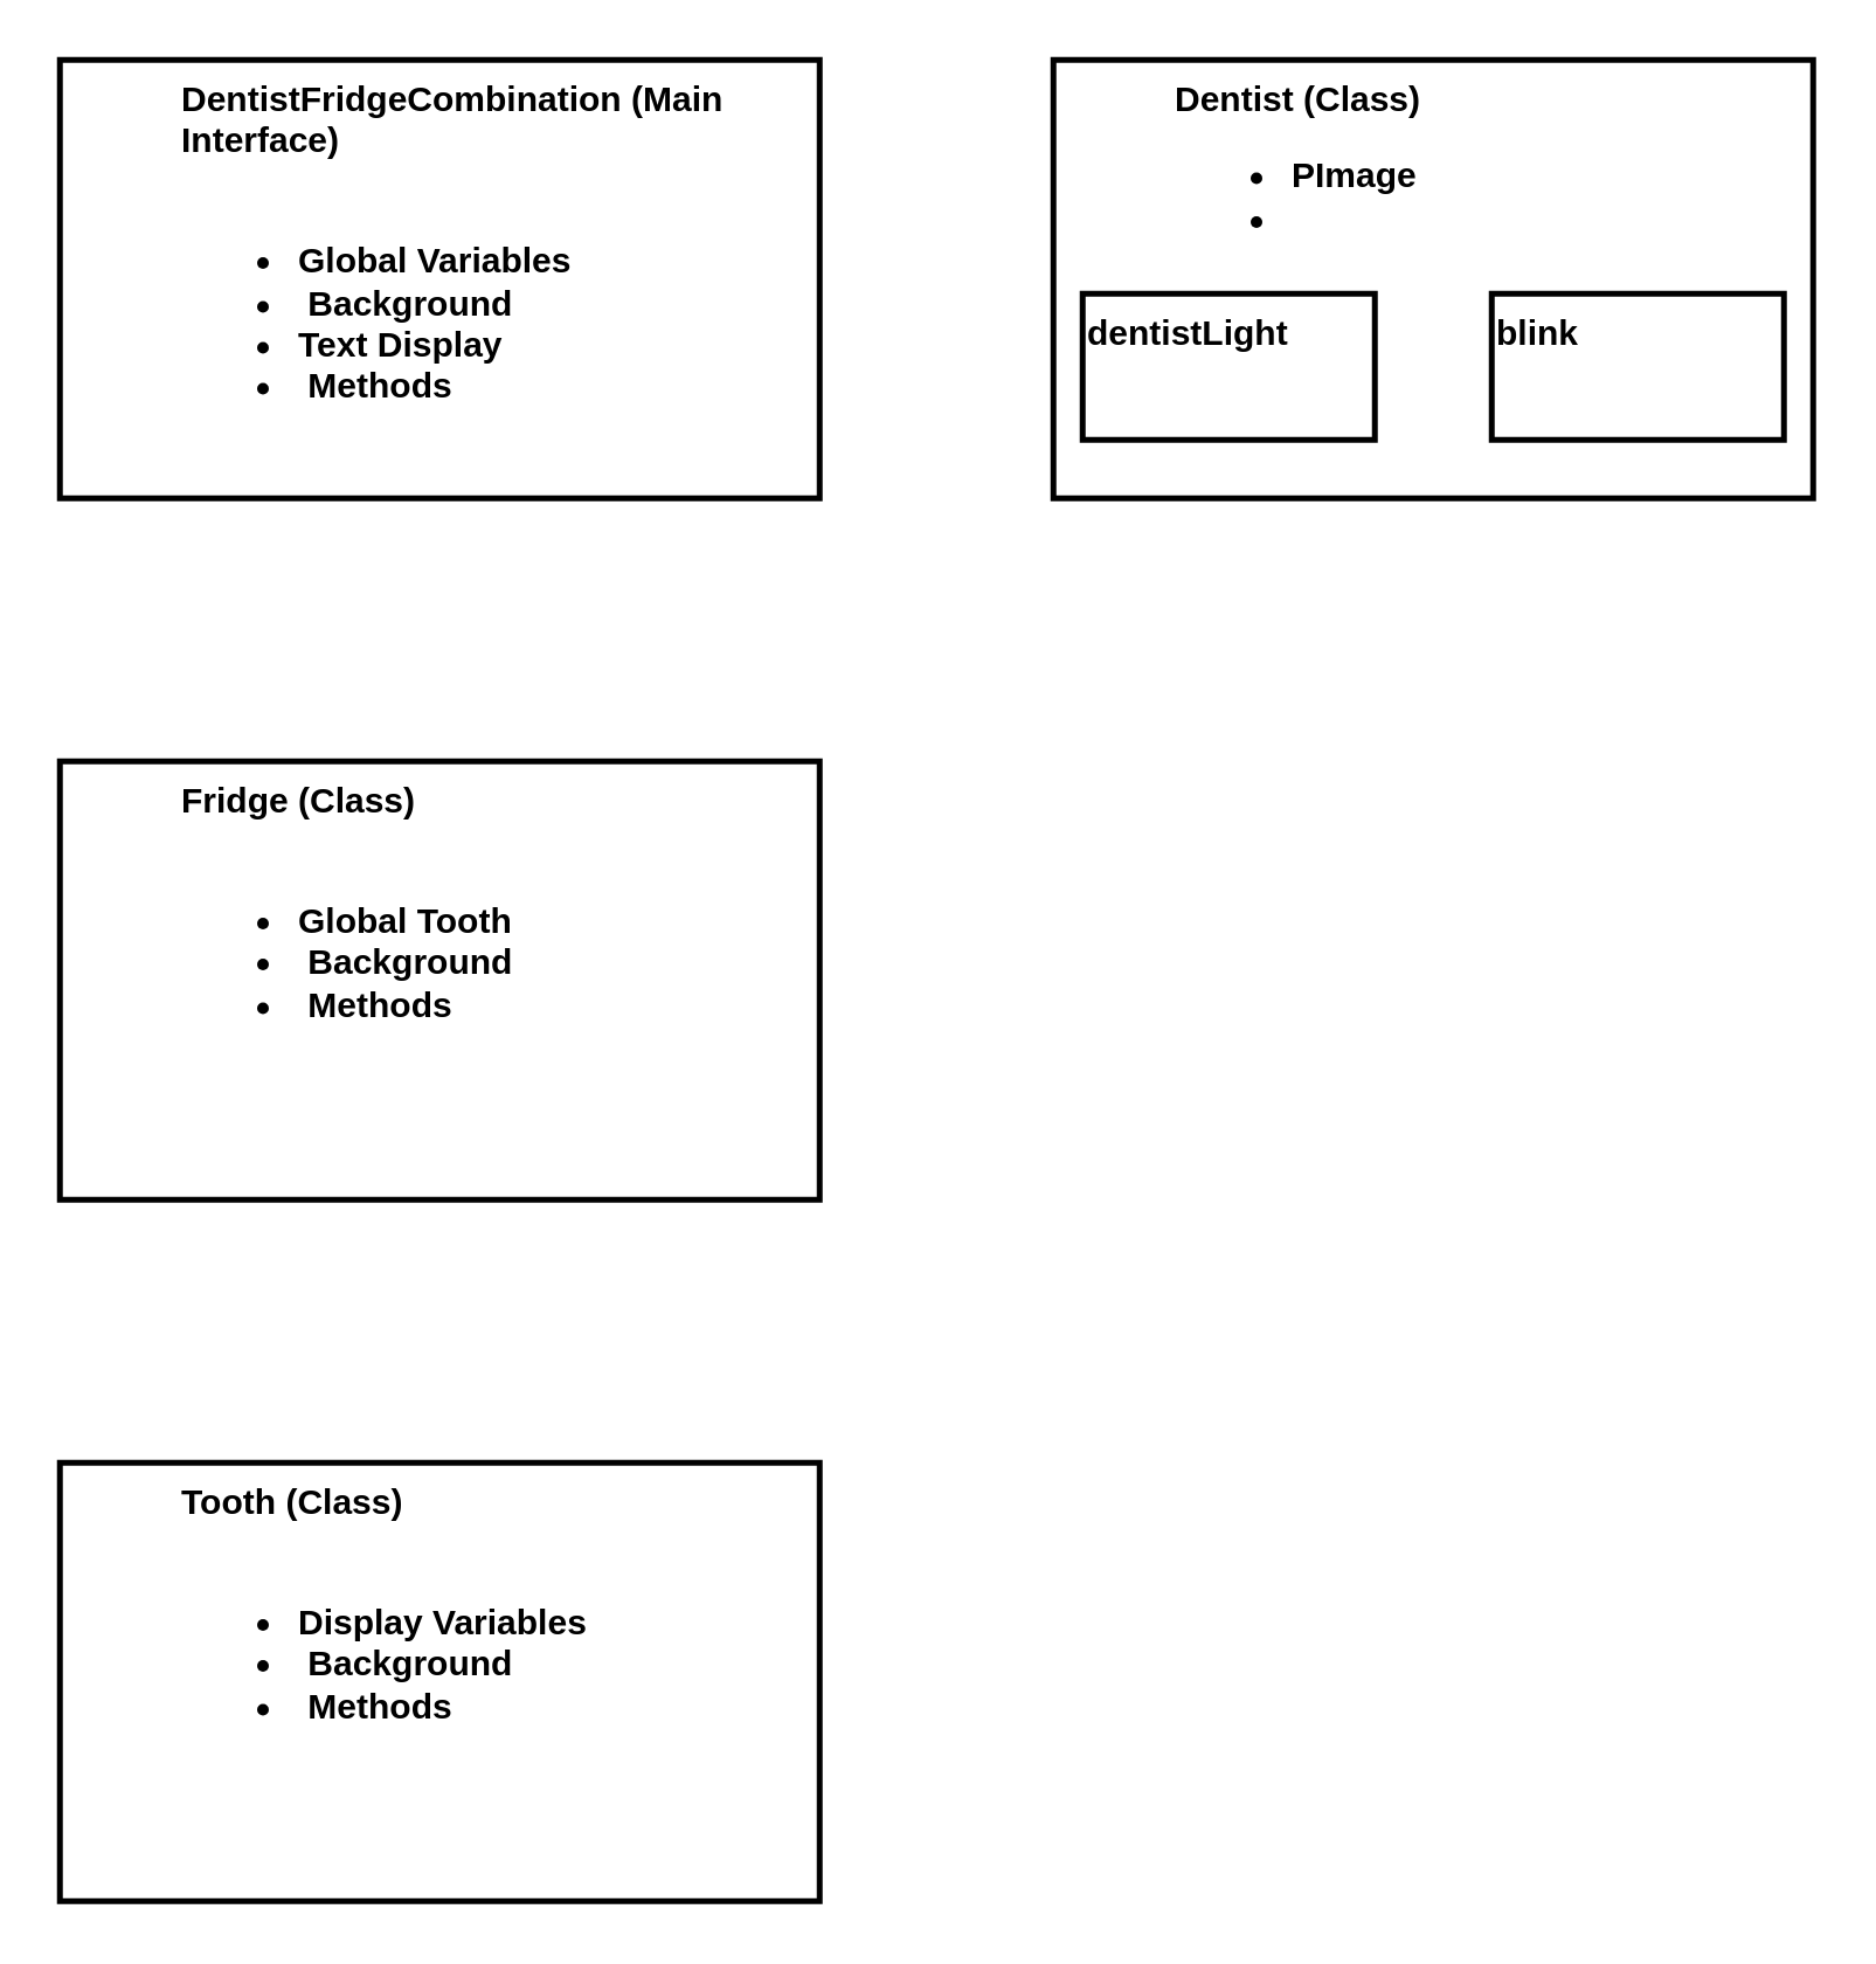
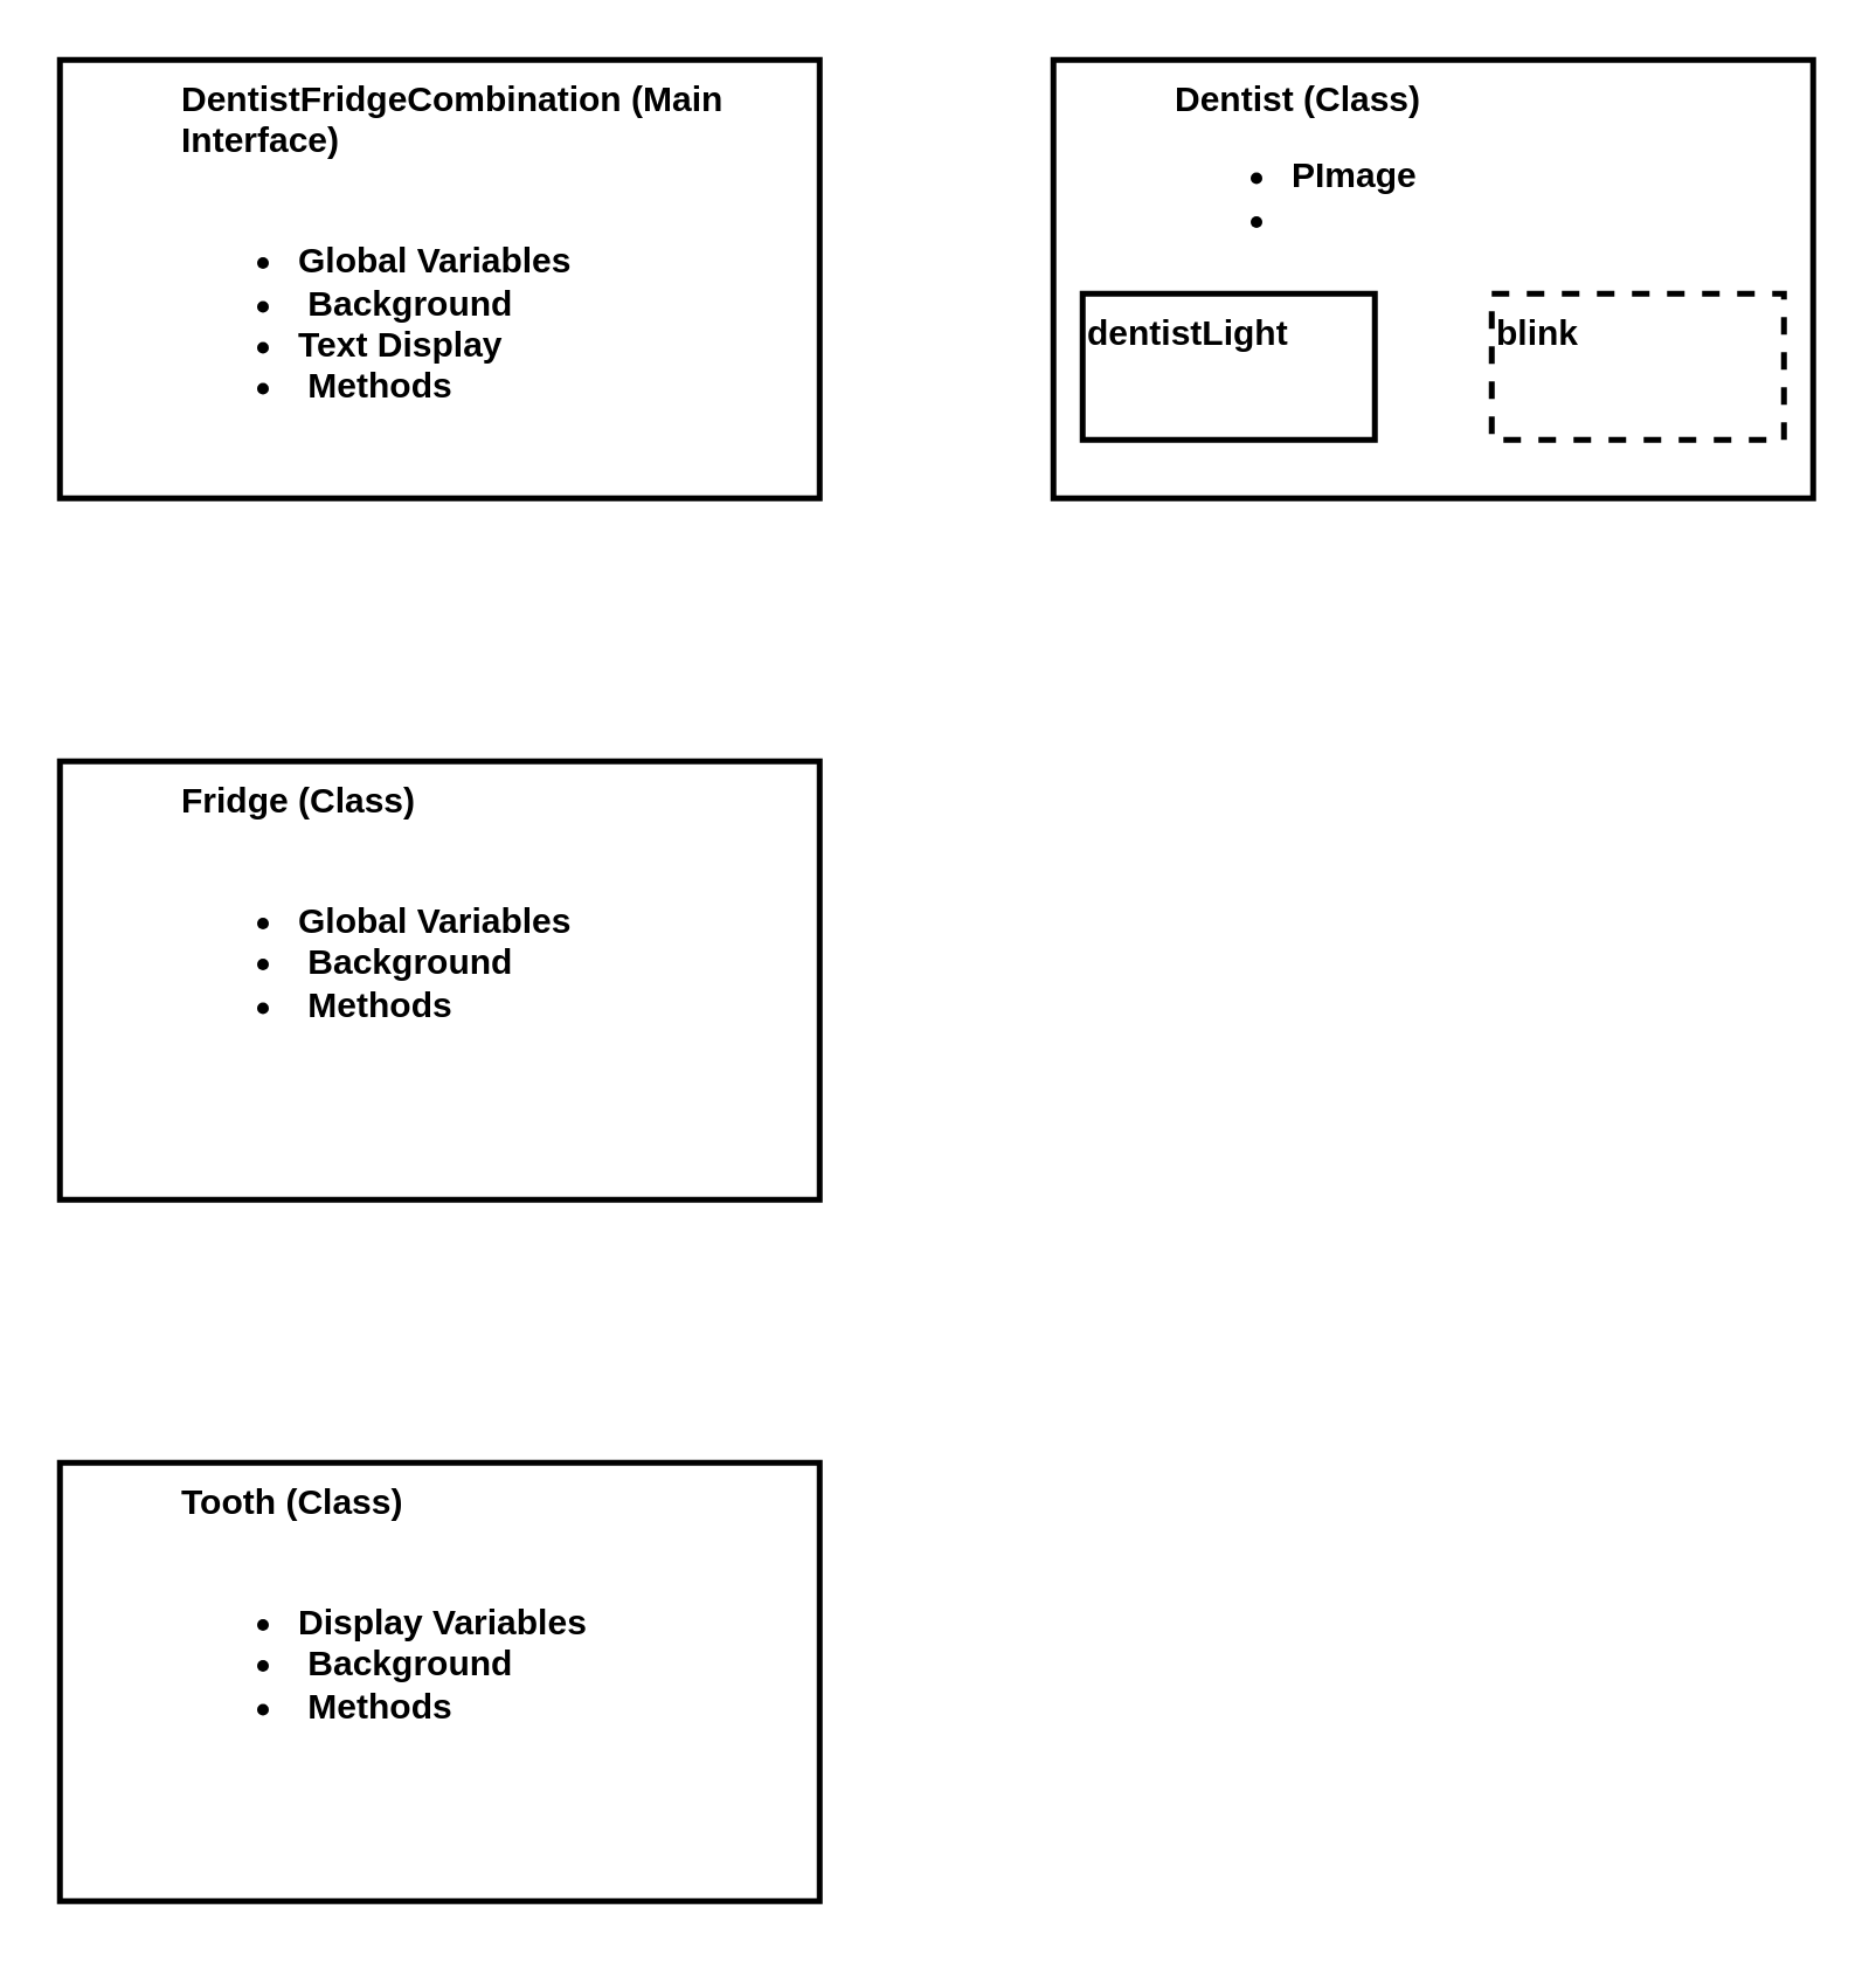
- <mxCell id="6" value="blink" style="rounded=0;whiteSpace=wrap;html=1;strokeWidth=2;fontStyle=1;align=left;verticalAlign=top;" vertex="1" parent="1"><mxGeometry x="510" y="100" width="100" height="50" as="geometry" /></mxCell>
+ <mxCell id="6" value="blink" style="rounded=0;whiteSpace=wrap;html=1;strokeWidth=2;fontStyle=1;align=left;verticalAlign=top;dashed=1;" vertex="1" parent="1"><mxGeometry x="510" y="100" width="100" height="50" as="geometry" /></mxCell>
- <mxCell id="4" value="&lt;blockquote style=&quot;margin: 0 0 0 40px; border: none; padding: 0px;&quot;&gt;Fridge (Class)&lt;/blockquote&gt;&lt;blockquote style=&quot;margin: 0 0 0 40px; border: none; padding: 0px;&quot;&gt;&lt;br&gt;&lt;/blockquote&gt;&lt;blockquote style=&quot;margin: 0 0 0 40px; border: none; padding: 0px;&quot;&gt;&lt;ul&gt;&lt;li&gt;Global Tooth&lt;/li&gt;&lt;li&gt;&amp;nbsp;Background&lt;/li&gt;&lt;li&gt;&amp;nbsp;Methods&lt;/li&gt;&lt;/ul&gt;&lt;/blockquote&gt;" style="rounded=0;whiteSpace=wrap;html=1;strokeWidth=2;verticalAlign=top;align=left;fontStyle=1" vertex="1" parent="1"><mxGeometry x="20" y="260" width="260" height="150" as="geometry" /></mxCell>
+ <mxCell id="4" value="&lt;blockquote style=&quot;margin: 0 0 0 40px; border: none; padding: 0px;&quot;&gt;Fridge (Class)&lt;/blockquote&gt;&lt;blockquote style=&quot;margin: 0 0 0 40px; border: none; padding: 0px;&quot;&gt;&lt;br&gt;&lt;/blockquote&gt;&lt;blockquote style=&quot;margin: 0 0 0 40px; border: none; padding: 0px;&quot;&gt;&lt;ul&gt;&lt;li&gt;Global Variables&lt;/li&gt;&lt;li&gt;&amp;nbsp;Background&lt;/li&gt;&lt;li&gt;&amp;nbsp;Methods&lt;/li&gt;&lt;/ul&gt;&lt;/blockquote&gt;" style="rounded=0;whiteSpace=wrap;html=1;strokeWidth=2;verticalAlign=top;align=left;fontStyle=1" vertex="1" parent="1"><mxGeometry x="20" y="260" width="260" height="150" as="geometry" /></mxCell>
